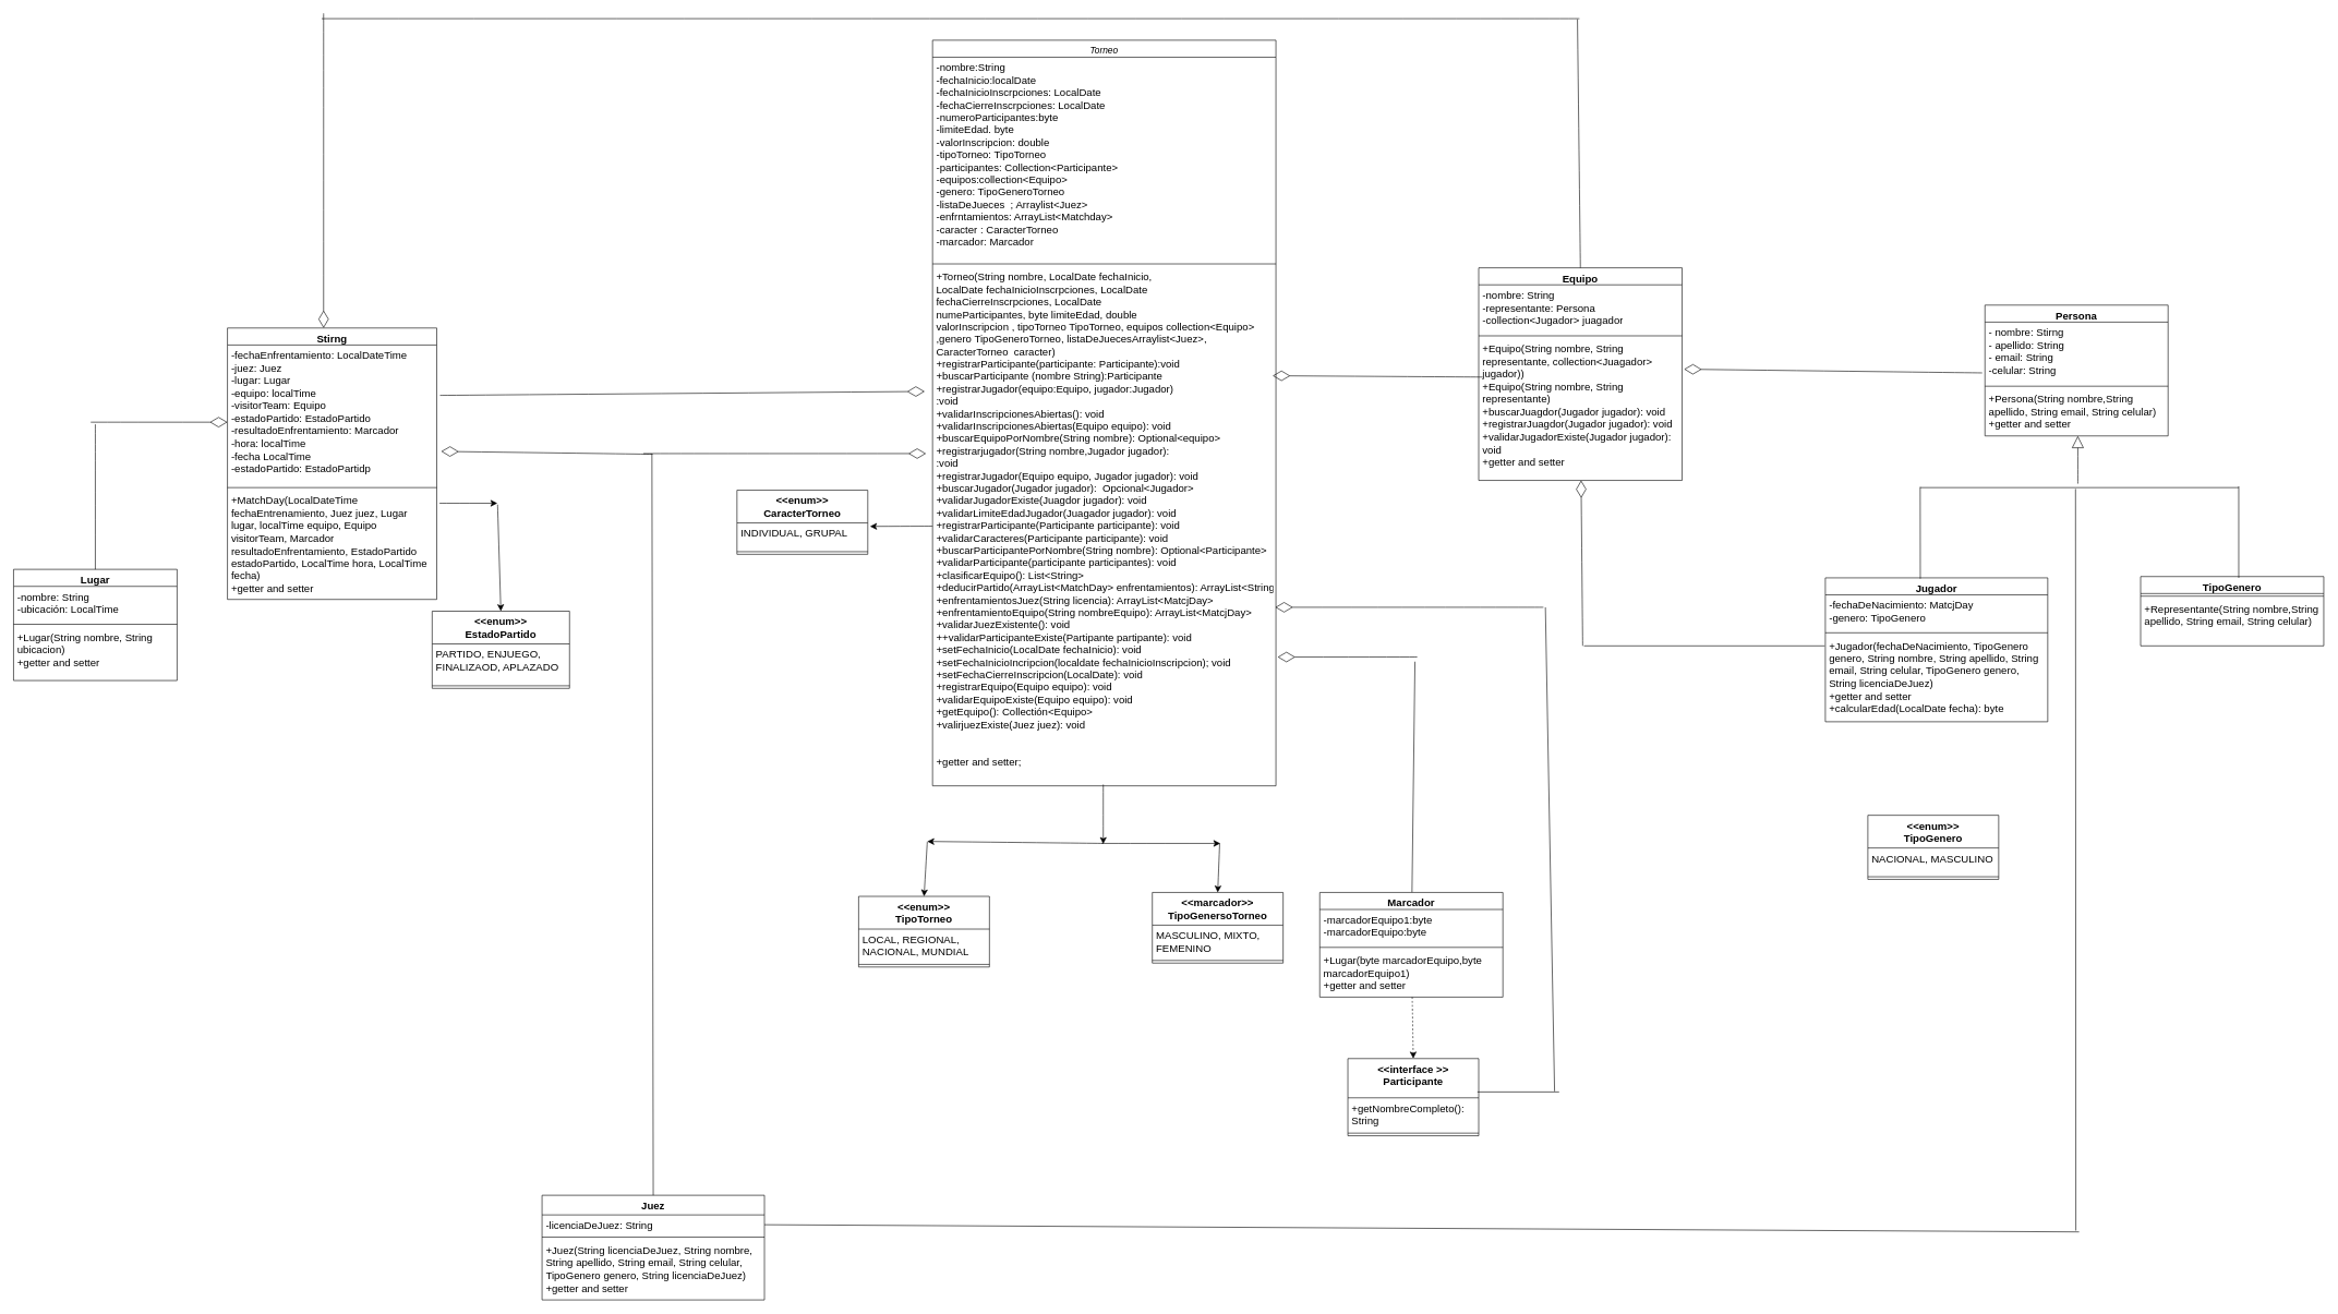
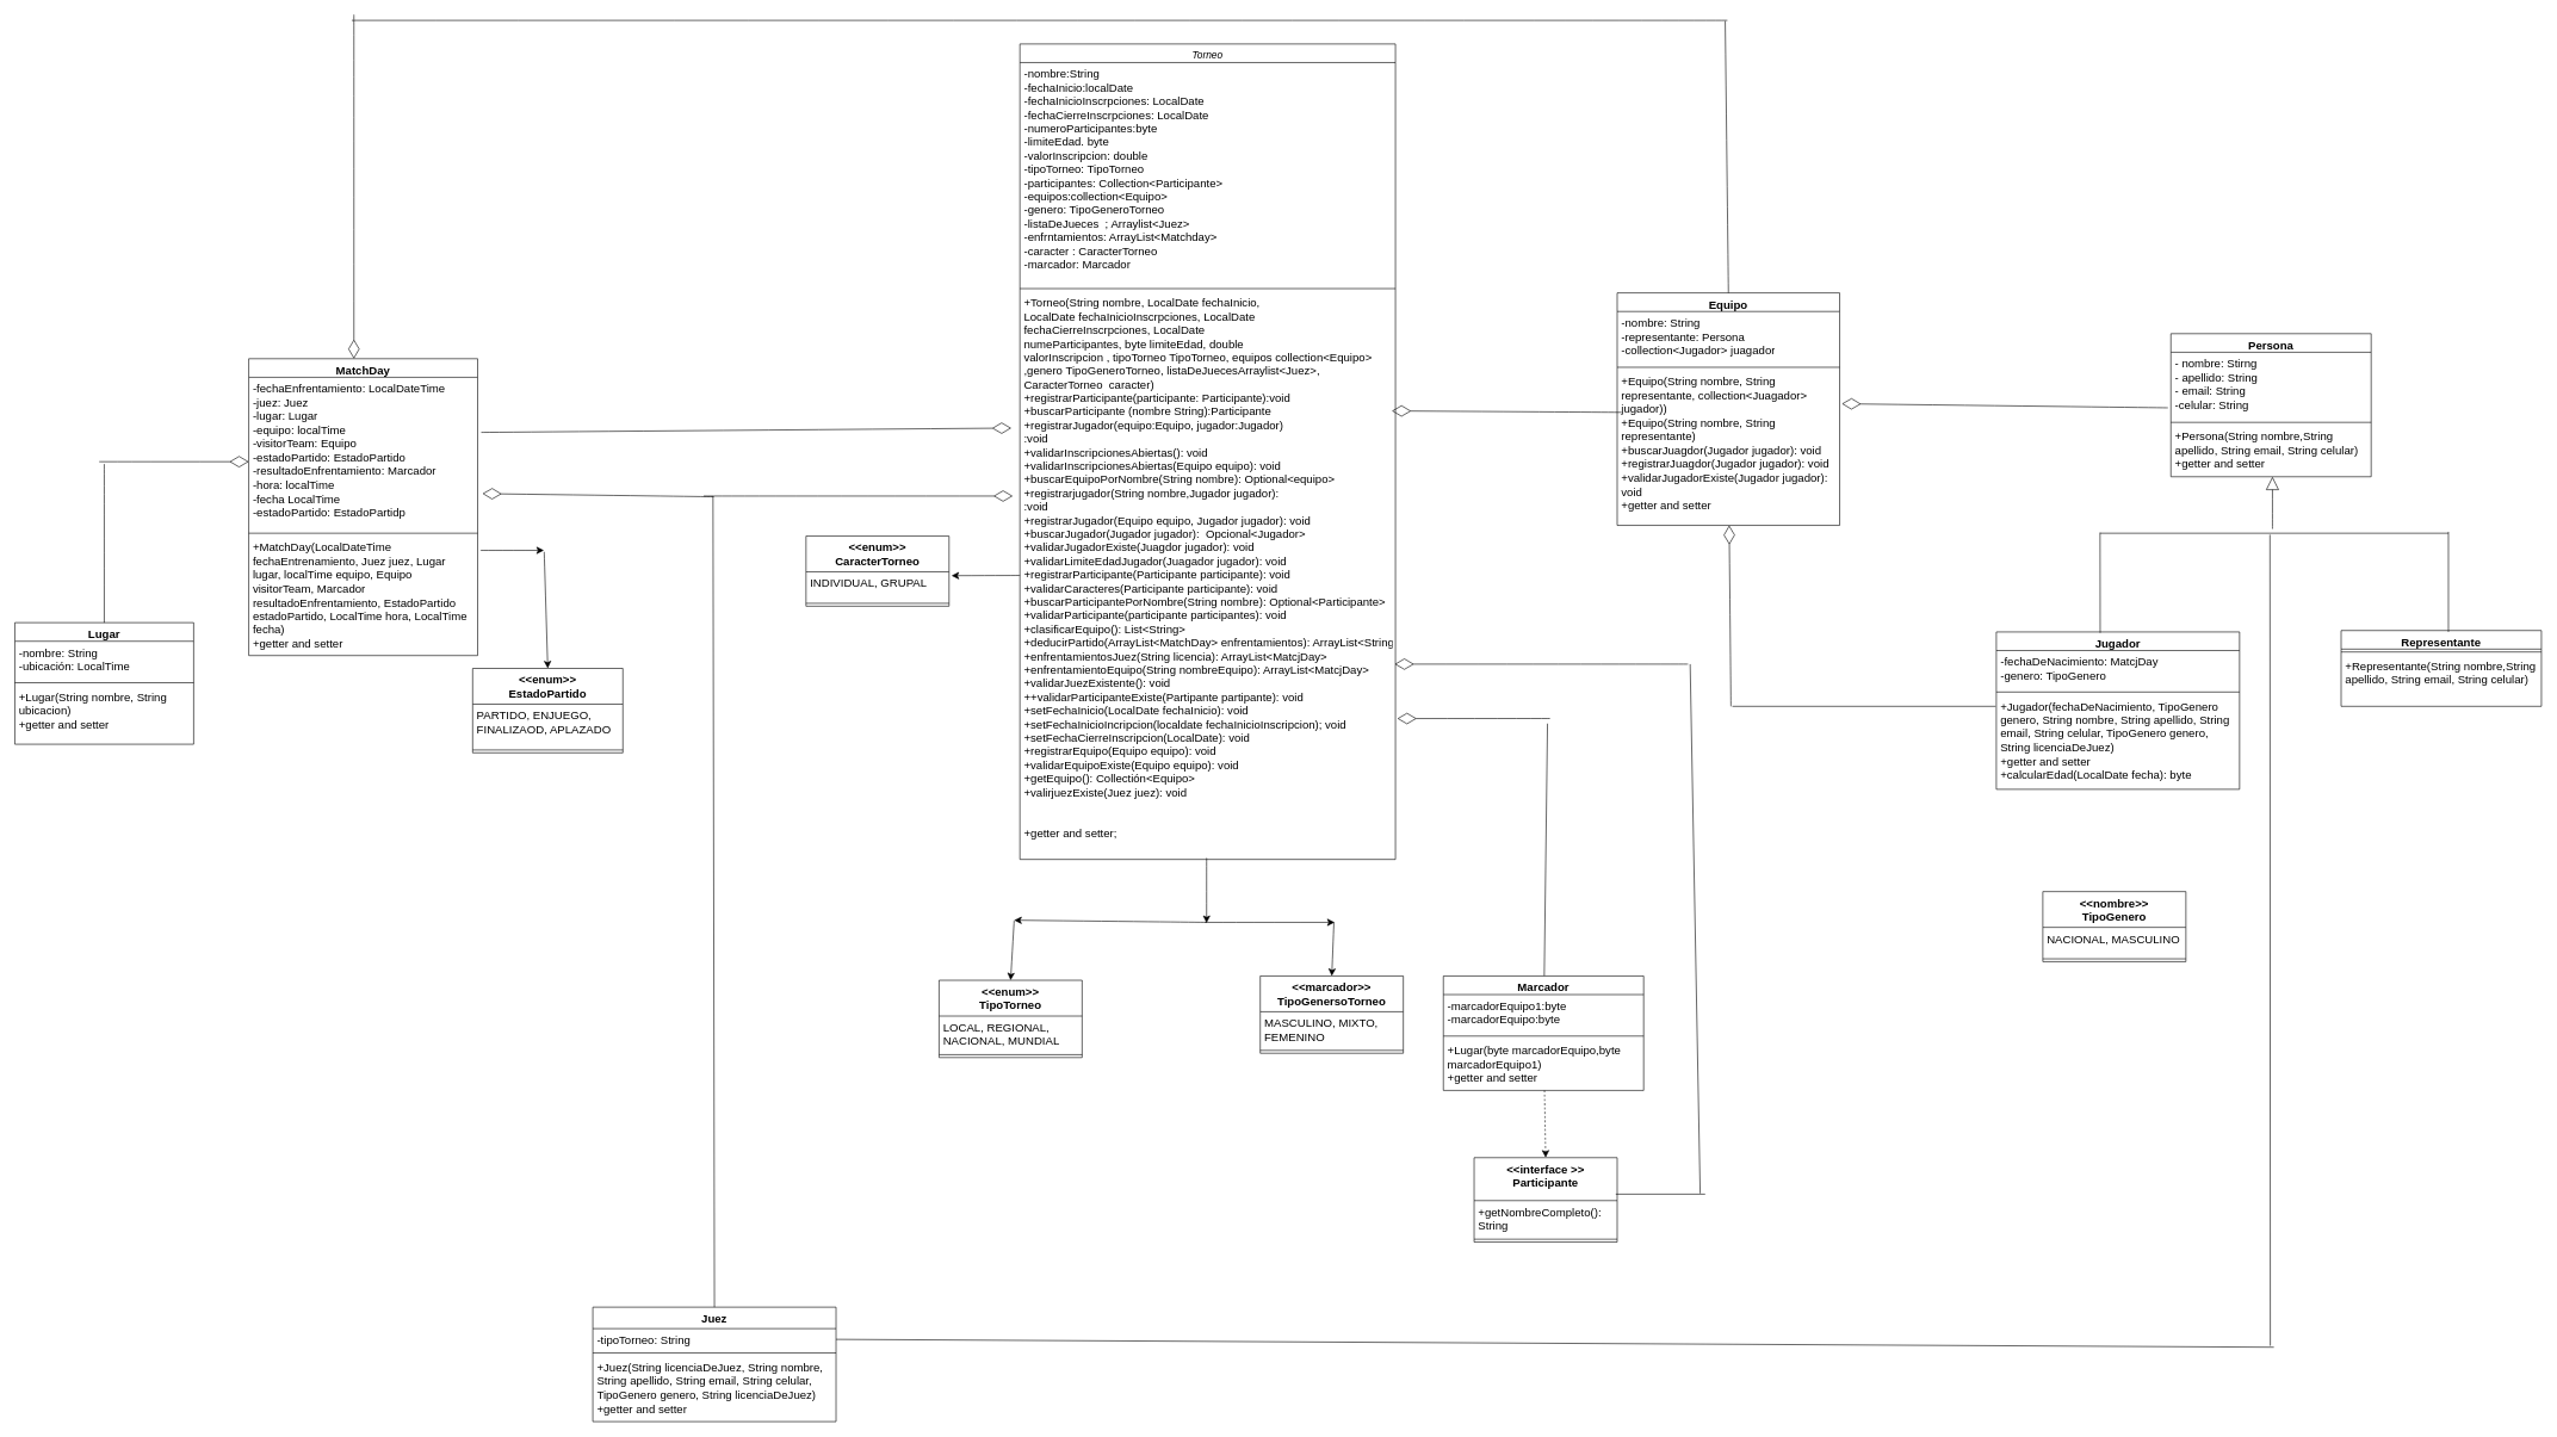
- <mxCell id="25" value="Stirng" style="swimlane;fontStyle=1;align=center;verticalAlign=top;childLayout=stackLayout;horizontal=1;startSize=26;horizontalStack=0;resizeParent=1;resizeParentMax=0;resizeLast=0;collapsible=1;marginBottom=0;whiteSpace=wrap;html=1;fontSize=16;" parent="1" vertex="1"><mxGeometry x="347" y="501" width="320" height="415" as="geometry" /></mxCell>
+ <mxCell id="25" value="MatchDay" style="swimlane;fontStyle=1;align=center;verticalAlign=top;childLayout=stackLayout;horizontal=1;startSize=26;horizontalStack=0;resizeParent=1;resizeParentMax=0;resizeLast=0;collapsible=1;marginBottom=0;whiteSpace=wrap;html=1;fontSize=16;" parent="1" vertex="1"><mxGeometry x="347" y="501" width="320" height="415" as="geometry" /></mxCell>
- <mxCell id="44" value="TipoGenero" style="swimlane;fontStyle=1;align=center;verticalAlign=top;childLayout=stackLayout;horizontal=1;startSize=26;horizontalStack=0;resizeParent=1;resizeParentMax=0;resizeLast=0;collapsible=1;marginBottom=0;whiteSpace=wrap;html=1;fontSize=16;" parent="1" vertex="1"><mxGeometry x="3272" y="881" width="280" height="106" as="geometry" /></mxCell>
+ <mxCell id="44" value="Representante" style="swimlane;fontStyle=1;align=center;verticalAlign=top;childLayout=stackLayout;horizontal=1;startSize=26;horizontalStack=0;resizeParent=1;resizeParentMax=0;resizeLast=0;collapsible=1;marginBottom=0;whiteSpace=wrap;html=1;fontSize=16;" parent="1" vertex="1"><mxGeometry x="3272" y="881" width="280" height="106" as="geometry" /></mxCell>
- <mxCell id="54" value="&amp;lt;&amp;lt;enum&amp;gt;&amp;gt;&lt;br&gt;TipoGenero" style="swimlane;fontStyle=1;align=center;verticalAlign=top;childLayout=stackLayout;horizontal=1;startSize=50;horizontalStack=0;resizeParent=1;resizeParentMax=0;resizeLast=0;collapsible=1;marginBottom=0;whiteSpace=wrap;html=1;fontSize=16;" parent="1" vertex="1"><mxGeometry x="2855" y="1246" width="200" height="98" as="geometry" /></mxCell>
+ <mxCell id="54" value="&amp;lt;&amp;lt;nombre&amp;gt;&amp;gt;&lt;br&gt;TipoGenero" style="swimlane;fontStyle=1;align=center;verticalAlign=top;childLayout=stackLayout;horizontal=1;startSize=50;horizontalStack=0;resizeParent=1;resizeParentMax=0;resizeLast=0;collapsible=1;marginBottom=0;whiteSpace=wrap;html=1;fontSize=16;" parent="1" vertex="1"><mxGeometry x="2855" y="1246" width="200" height="98" as="geometry" /></mxCell>
- <mxCell id="12" value="-licenciaDeJuez: String" style="text;strokeColor=none;fillColor=none;align=left;verticalAlign=top;spacingLeft=4;spacingRight=4;overflow=hidden;rotatable=0;points=[[0,0.5],[1,0.5]];portConstraint=eastwest;whiteSpace=wrap;html=1;fontSize=16;" parent="11" vertex="1"><mxGeometry y="30" width="340" height="30" as="geometry" /></mxCell>
+ <mxCell id="12" value="-tipoTorneo: String" style="text;strokeColor=none;fillColor=none;align=left;verticalAlign=top;spacingLeft=4;spacingRight=4;overflow=hidden;rotatable=0;points=[[0,0.5],[1,0.5]];portConstraint=eastwest;whiteSpace=wrap;html=1;fontSize=16;" parent="11" vertex="1"><mxGeometry y="30" width="340" height="30" as="geometry" /></mxCell>
